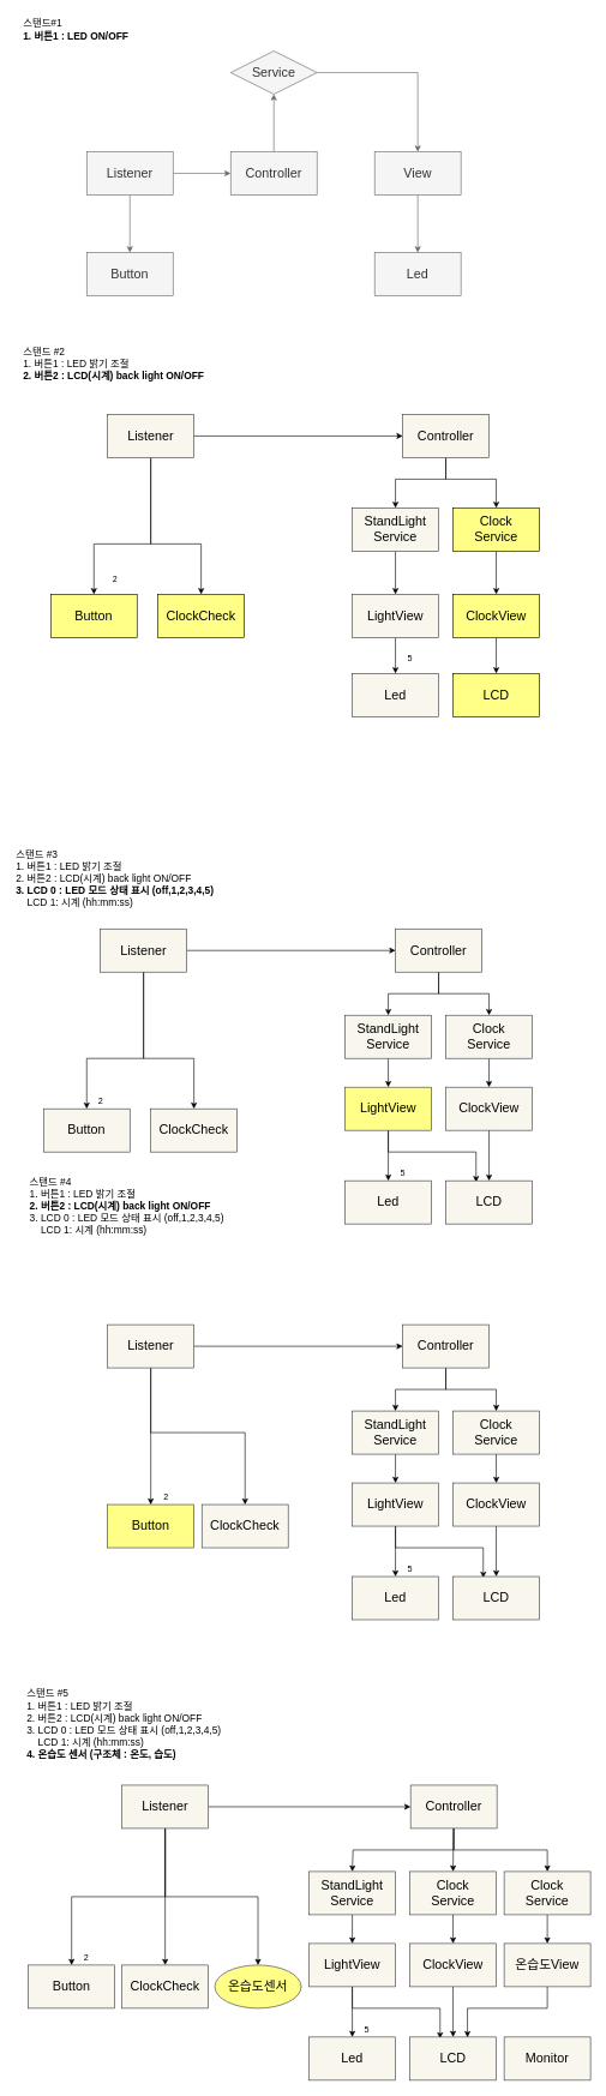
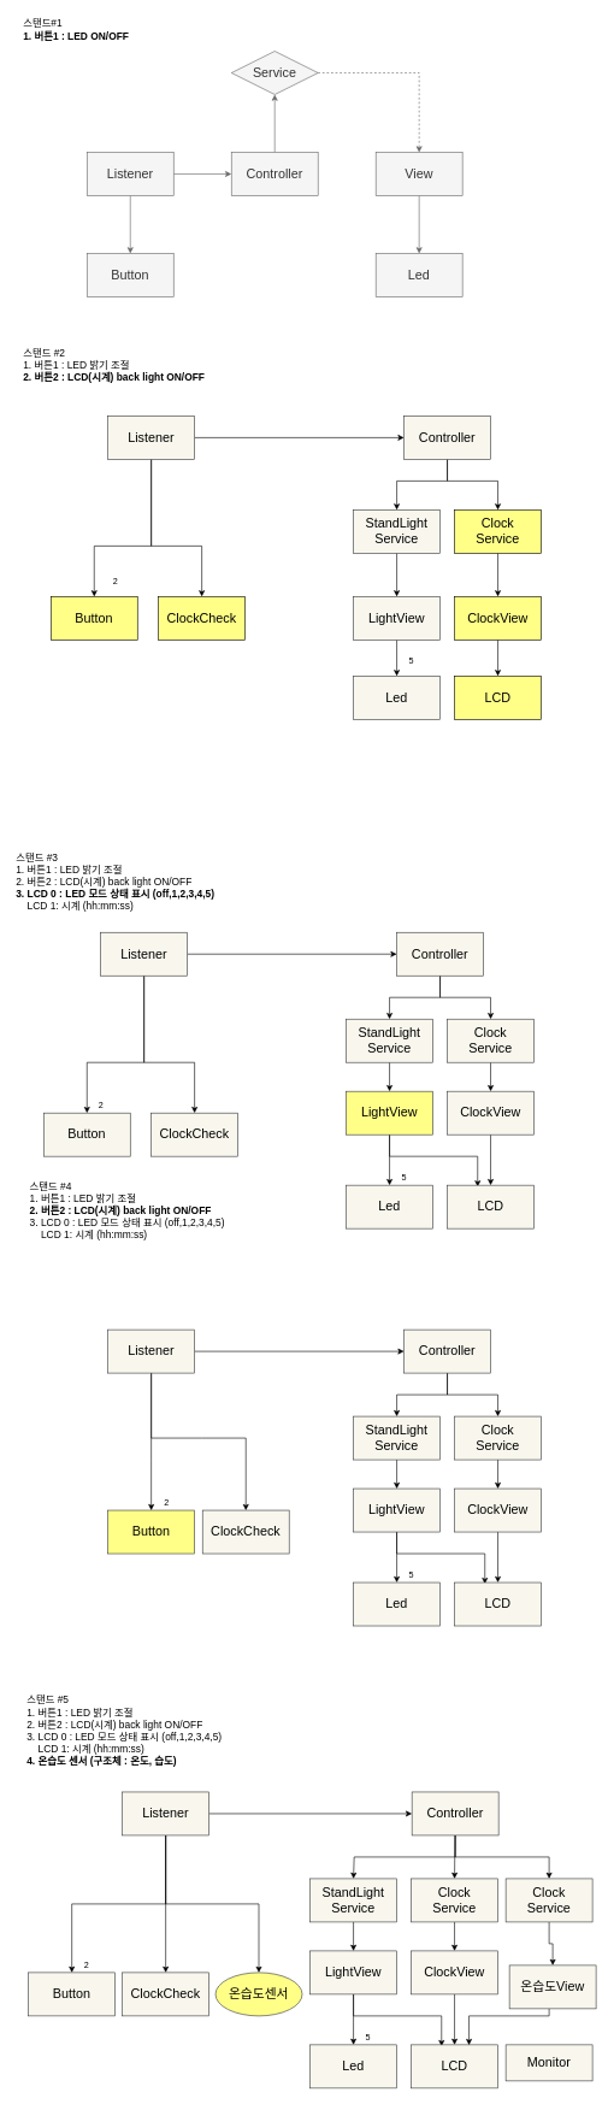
- <mxCell id="11" style="edgeStyle=orthogonalEdgeStyle;html=1;exitX=1;exitY=0.5;exitDx=0;exitDy=0;entryX=0.5;entryY=0;entryDx=0;entryDy=0;fontSize=18;rounded=0;strokeColor=#666666;fontColor=#000000;fillColor=#f5f5f5;" parent="1" source="12" target="9" edge="1"><mxGeometry relative="1" as="geometry" /></mxCell>
+ <mxCell id="11" style="edgeStyle=orthogonalEdgeStyle;html=1;exitX=1;exitY=0.5;exitDx=0;exitDy=0;entryX=0.5;entryY=0;entryDx=0;entryDy=0;fontSize=18;rounded=0;strokeColor=#666666;fontColor=#000000;fillColor=#f5f5f5;dashed=1;" parent="1" source="12" target="9" edge="1"><mxGeometry relative="1" as="geometry" /></mxCell>
- <mxCell id="111" value="온습도View" style="whiteSpace=wrap;html=1;fontSize=18;fillColor=#f9f7ed;strokeColor=#36393d;fontColor=#000000;" vertex="1" parent="1"><mxGeometry x="700" y="2700" width="120" height="60" as="geometry" /></mxCell>
+ <mxCell id="111" value="온습도View" style="whiteSpace=wrap;html=1;fontSize=18;fillColor=#f9f7ed;strokeColor=#36393d;fontColor=#000000;" vertex="1" parent="1"><mxGeometry x="705" y="2720" width="120" height="60" as="geometry" /></mxCell>
- <mxCell id="112" value="Monitor" style="whiteSpace=wrap;html=1;fontSize=18;fillColor=#f9f7ed;strokeColor=#36393d;fontColor=#000000;" vertex="1" parent="1"><mxGeometry x="700" y="2830" width="120" height="60" as="geometry" /></mxCell>
+ <mxCell id="112" value="Monitor" style="whiteSpace=wrap;html=1;fontSize=18;fillColor=#f9f7ed;strokeColor=#36393d;fontColor=#000000;" vertex="1" parent="1"><mxGeometry x="700" y="2830" width="120" height="50" as="geometry" /></mxCell>
